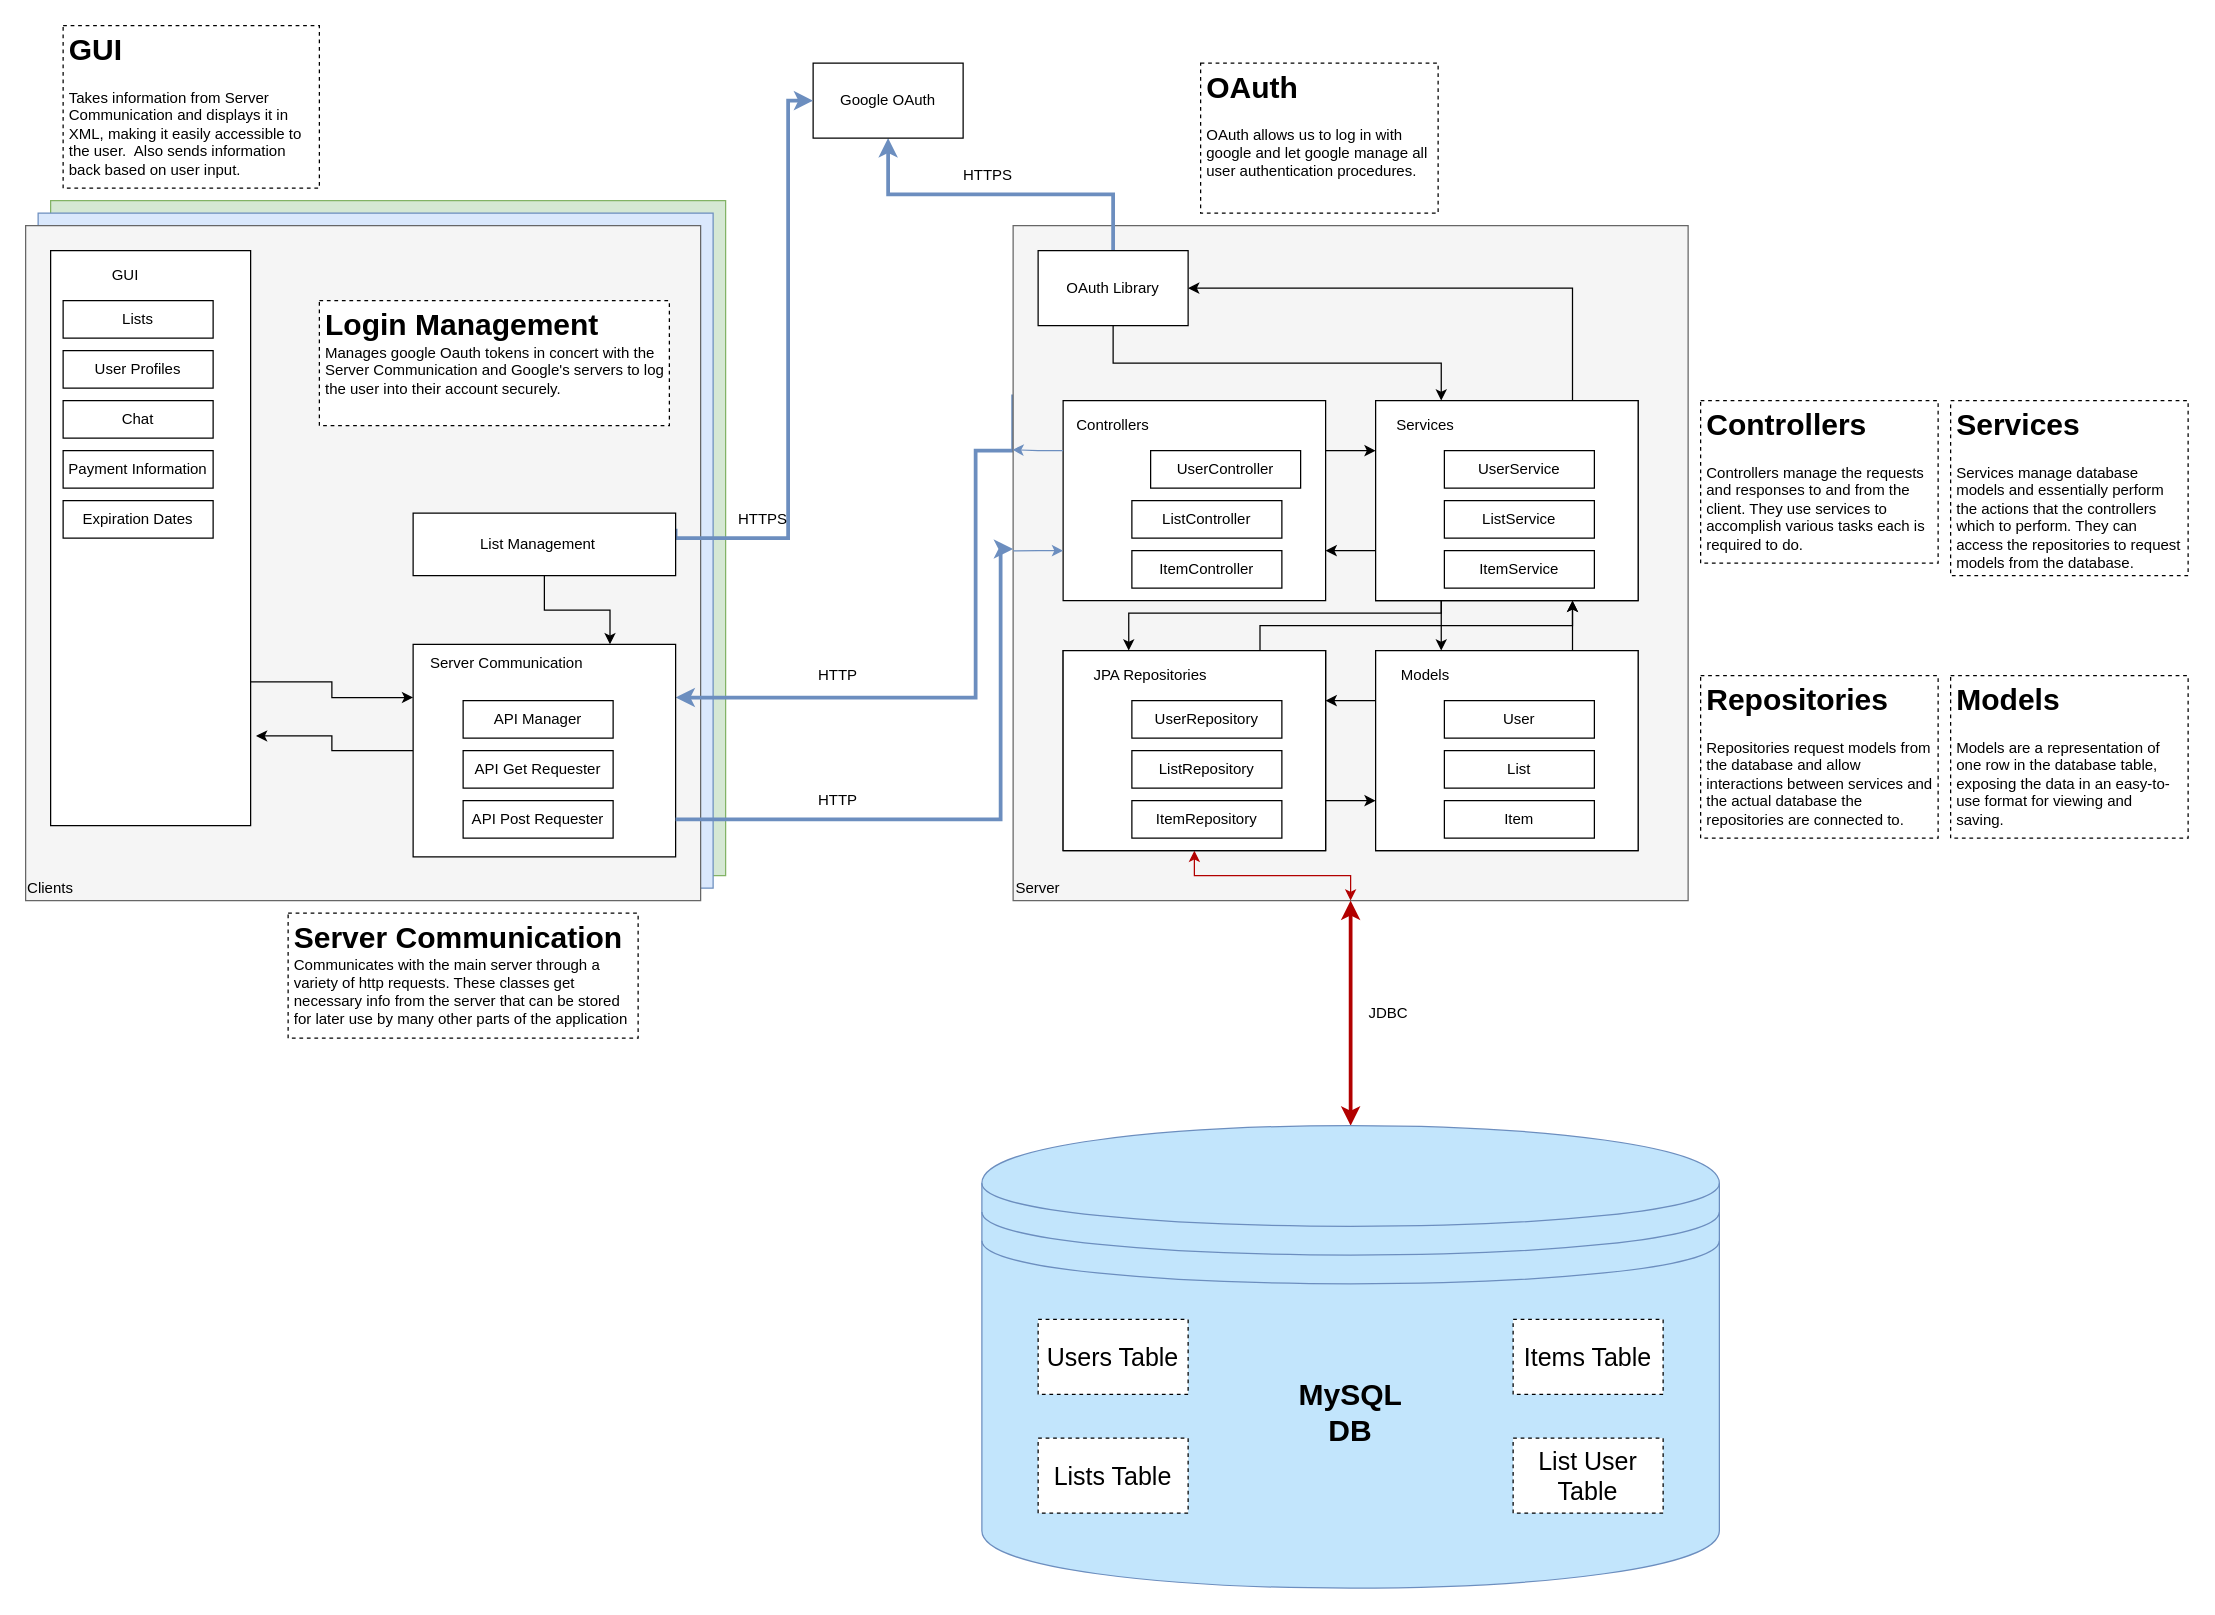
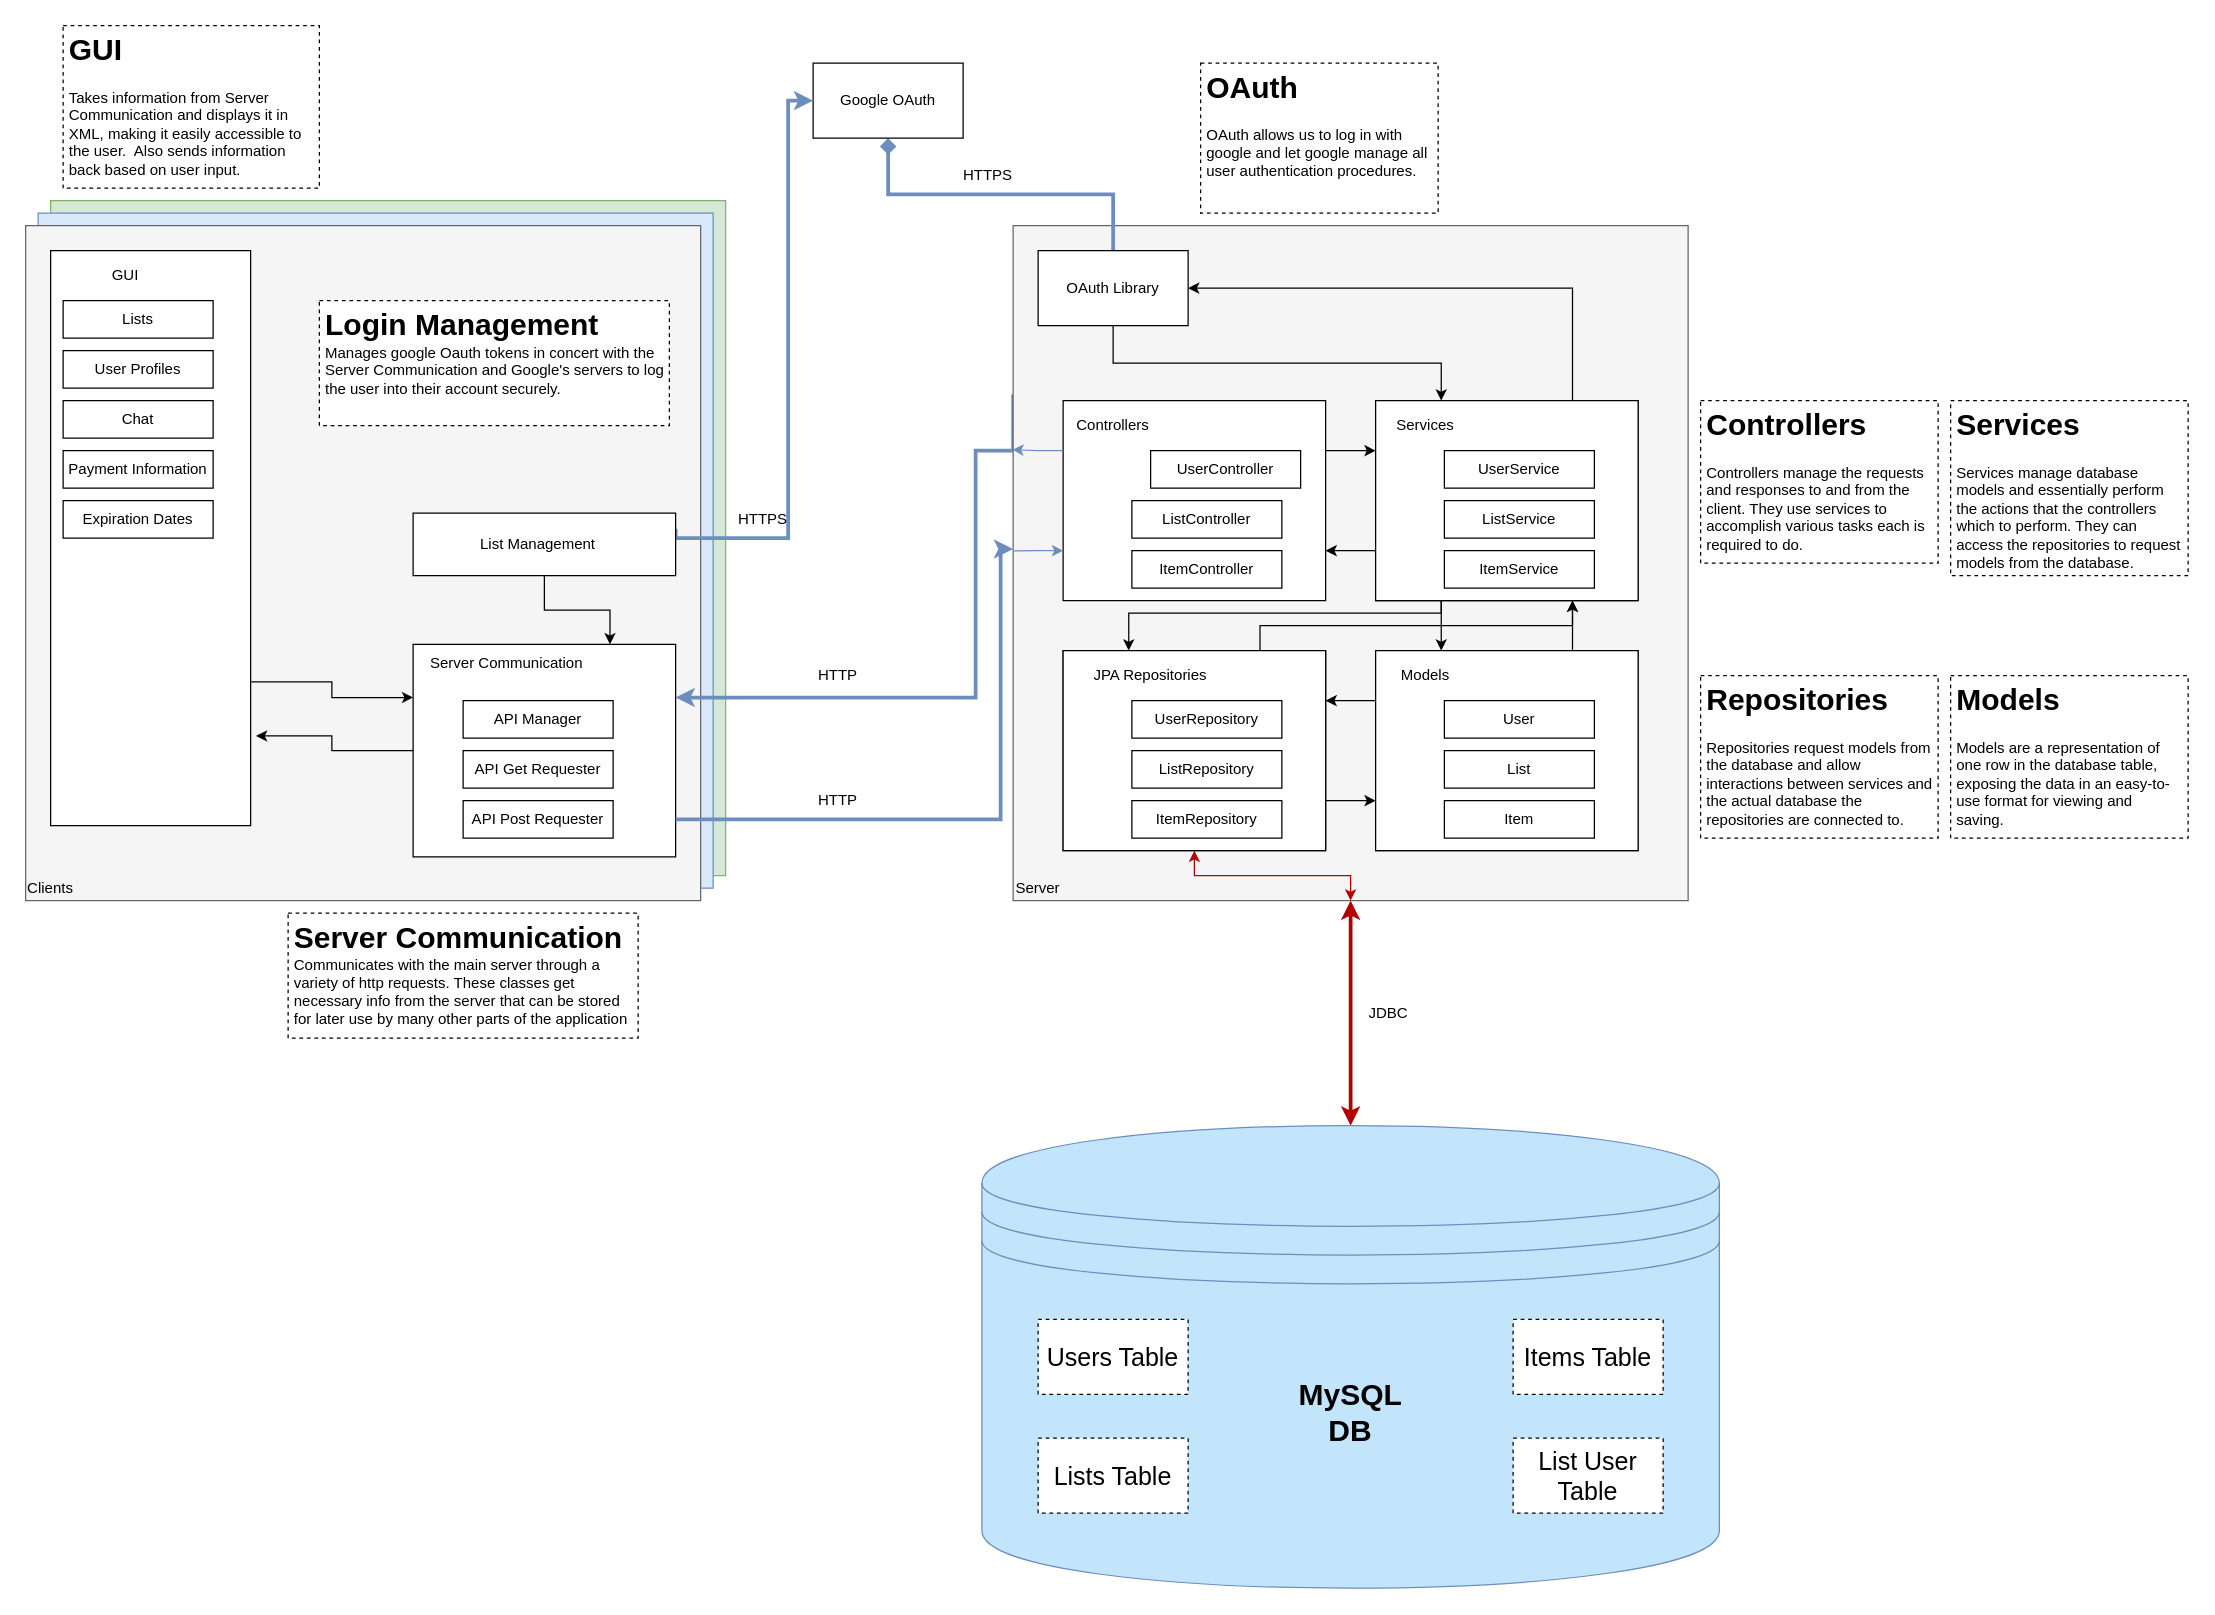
- <mxCell id="13" style="edgeStyle=orthogonalEdgeStyle;rounded=0;orthogonalLoop=1;jettySize=auto;html=1;exitX=0.5;exitY=0;exitDx=0;exitDy=0;entryX=0.5;entryY=1;entryDx=0;entryDy=0;strokeColor=#6C8EBF;strokeWidth=3;" parent="1" source="15" target="16" edge="1"><mxGeometry relative="1" as="geometry" /></mxCell>
+ <mxCell id="13" style="edgeStyle=orthogonalEdgeStyle;rounded=0;orthogonalLoop=1;jettySize=auto;html=1;exitX=0.5;exitY=0;exitDx=0;exitDy=0;entryX=0.5;entryY=1;entryDx=0;entryDy=0;strokeColor=#6C8EBF;strokeWidth=3;endArrow=diamond;" parent="1" source="15" target="16" edge="1"><mxGeometry relative="1" as="geometry" /></mxCell>
